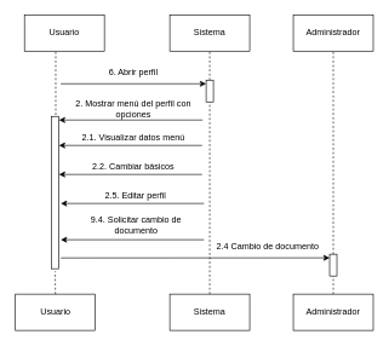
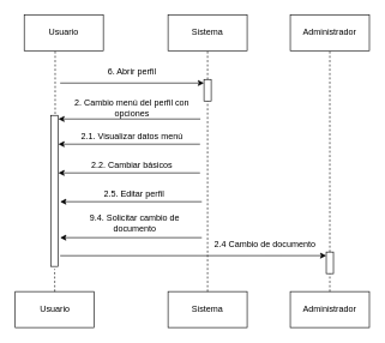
- <mxCell id="11" value="2. Mostrar menú del perfil con opciones" style="text;html=1;align=center;verticalAlign=middle;whiteSpace=wrap;rounded=0;" vertex="1" parent="1"><mxGeometry x="98" y="140" width="170" height="20" as="geometry" /></mxCell>
+ <mxCell id="11" value="2. Cambio menú del perfil con opciones" style="text;html=1;align=center;verticalAlign=middle;whiteSpace=wrap;rounded=0;" vertex="1" parent="1"><mxGeometry x="98" y="140" width="170" height="20" as="geometry" /></mxCell>
